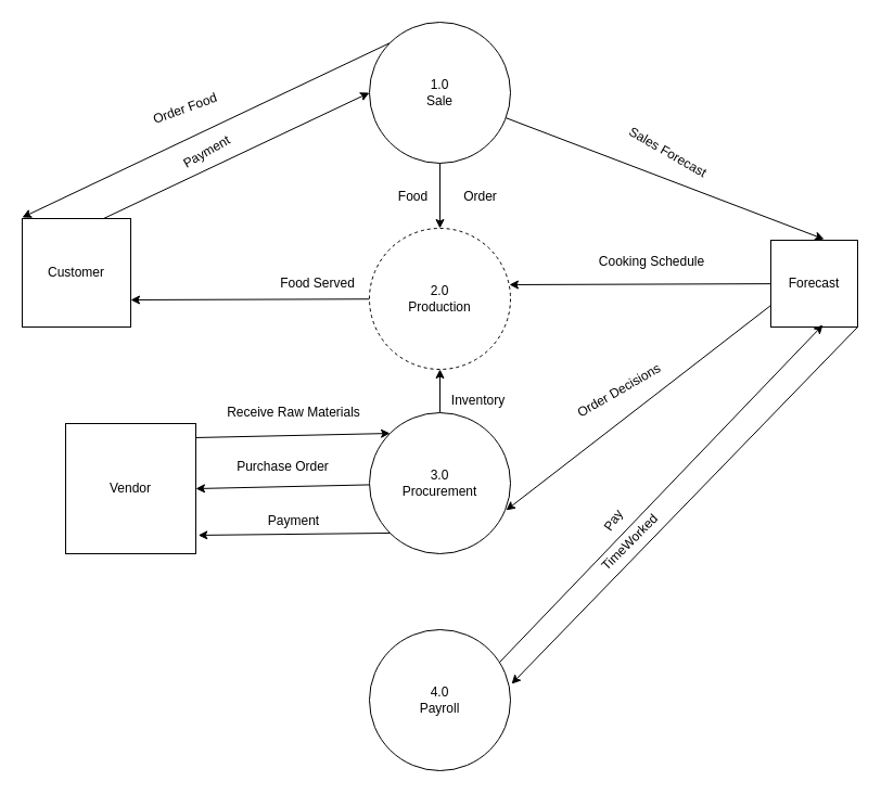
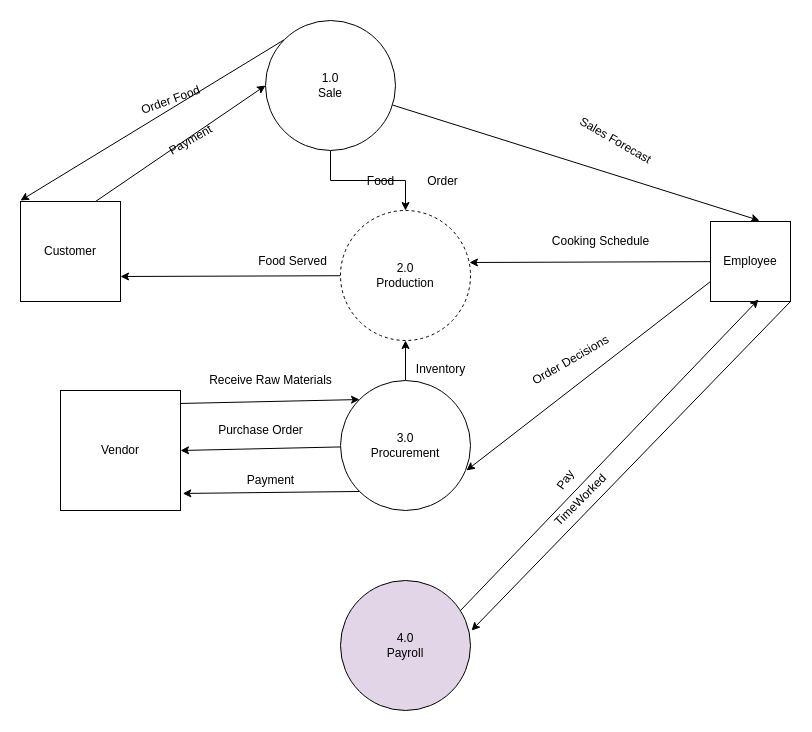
- <mxCell id="5" value="1.0&lt;br&gt;Sale" style="ellipse;whiteSpace=wrap;html=1;aspect=fixed;" vertex="1" parent="1"><mxGeometry x="340" y="20" width="130" height="130" as="geometry" /></mxCell>
+ <mxCell id="5" value="1.0&lt;br&gt;Sale" style="ellipse;whiteSpace=wrap;html=1;aspect=fixed;" vertex="1" parent="1"><mxGeometry x="265" y="20" width="130" height="130" as="geometry" /></mxCell>
- <mxCell id="7" value="Forecast" style="whiteSpace=wrap;html=1;aspect=fixed;" vertex="1" parent="1"><mxGeometry x="710" y="221" width="80" height="80" as="geometry" /></mxCell>
+ <mxCell id="7" value="Employee" style="whiteSpace=wrap;html=1;aspect=fixed;" vertex="1" parent="1"><mxGeometry x="710" y="221" width="80" height="80" as="geometry" /></mxCell>
- <mxCell id="17" value="4.0&lt;br&gt;Payroll" style="ellipse;whiteSpace=wrap;html=1;aspect=fixed;" vertex="1" parent="1"><mxGeometry x="340" y="580" width="130" height="130" as="geometry" /></mxCell>
+ <mxCell id="17" value="4.0&lt;br&gt;Payroll" style="ellipse;whiteSpace=wrap;html=1;aspect=fixed;fillColor=#e1d5e7;" vertex="1" parent="1"><mxGeometry x="340" y="580" width="130" height="130" as="geometry" /></mxCell>
